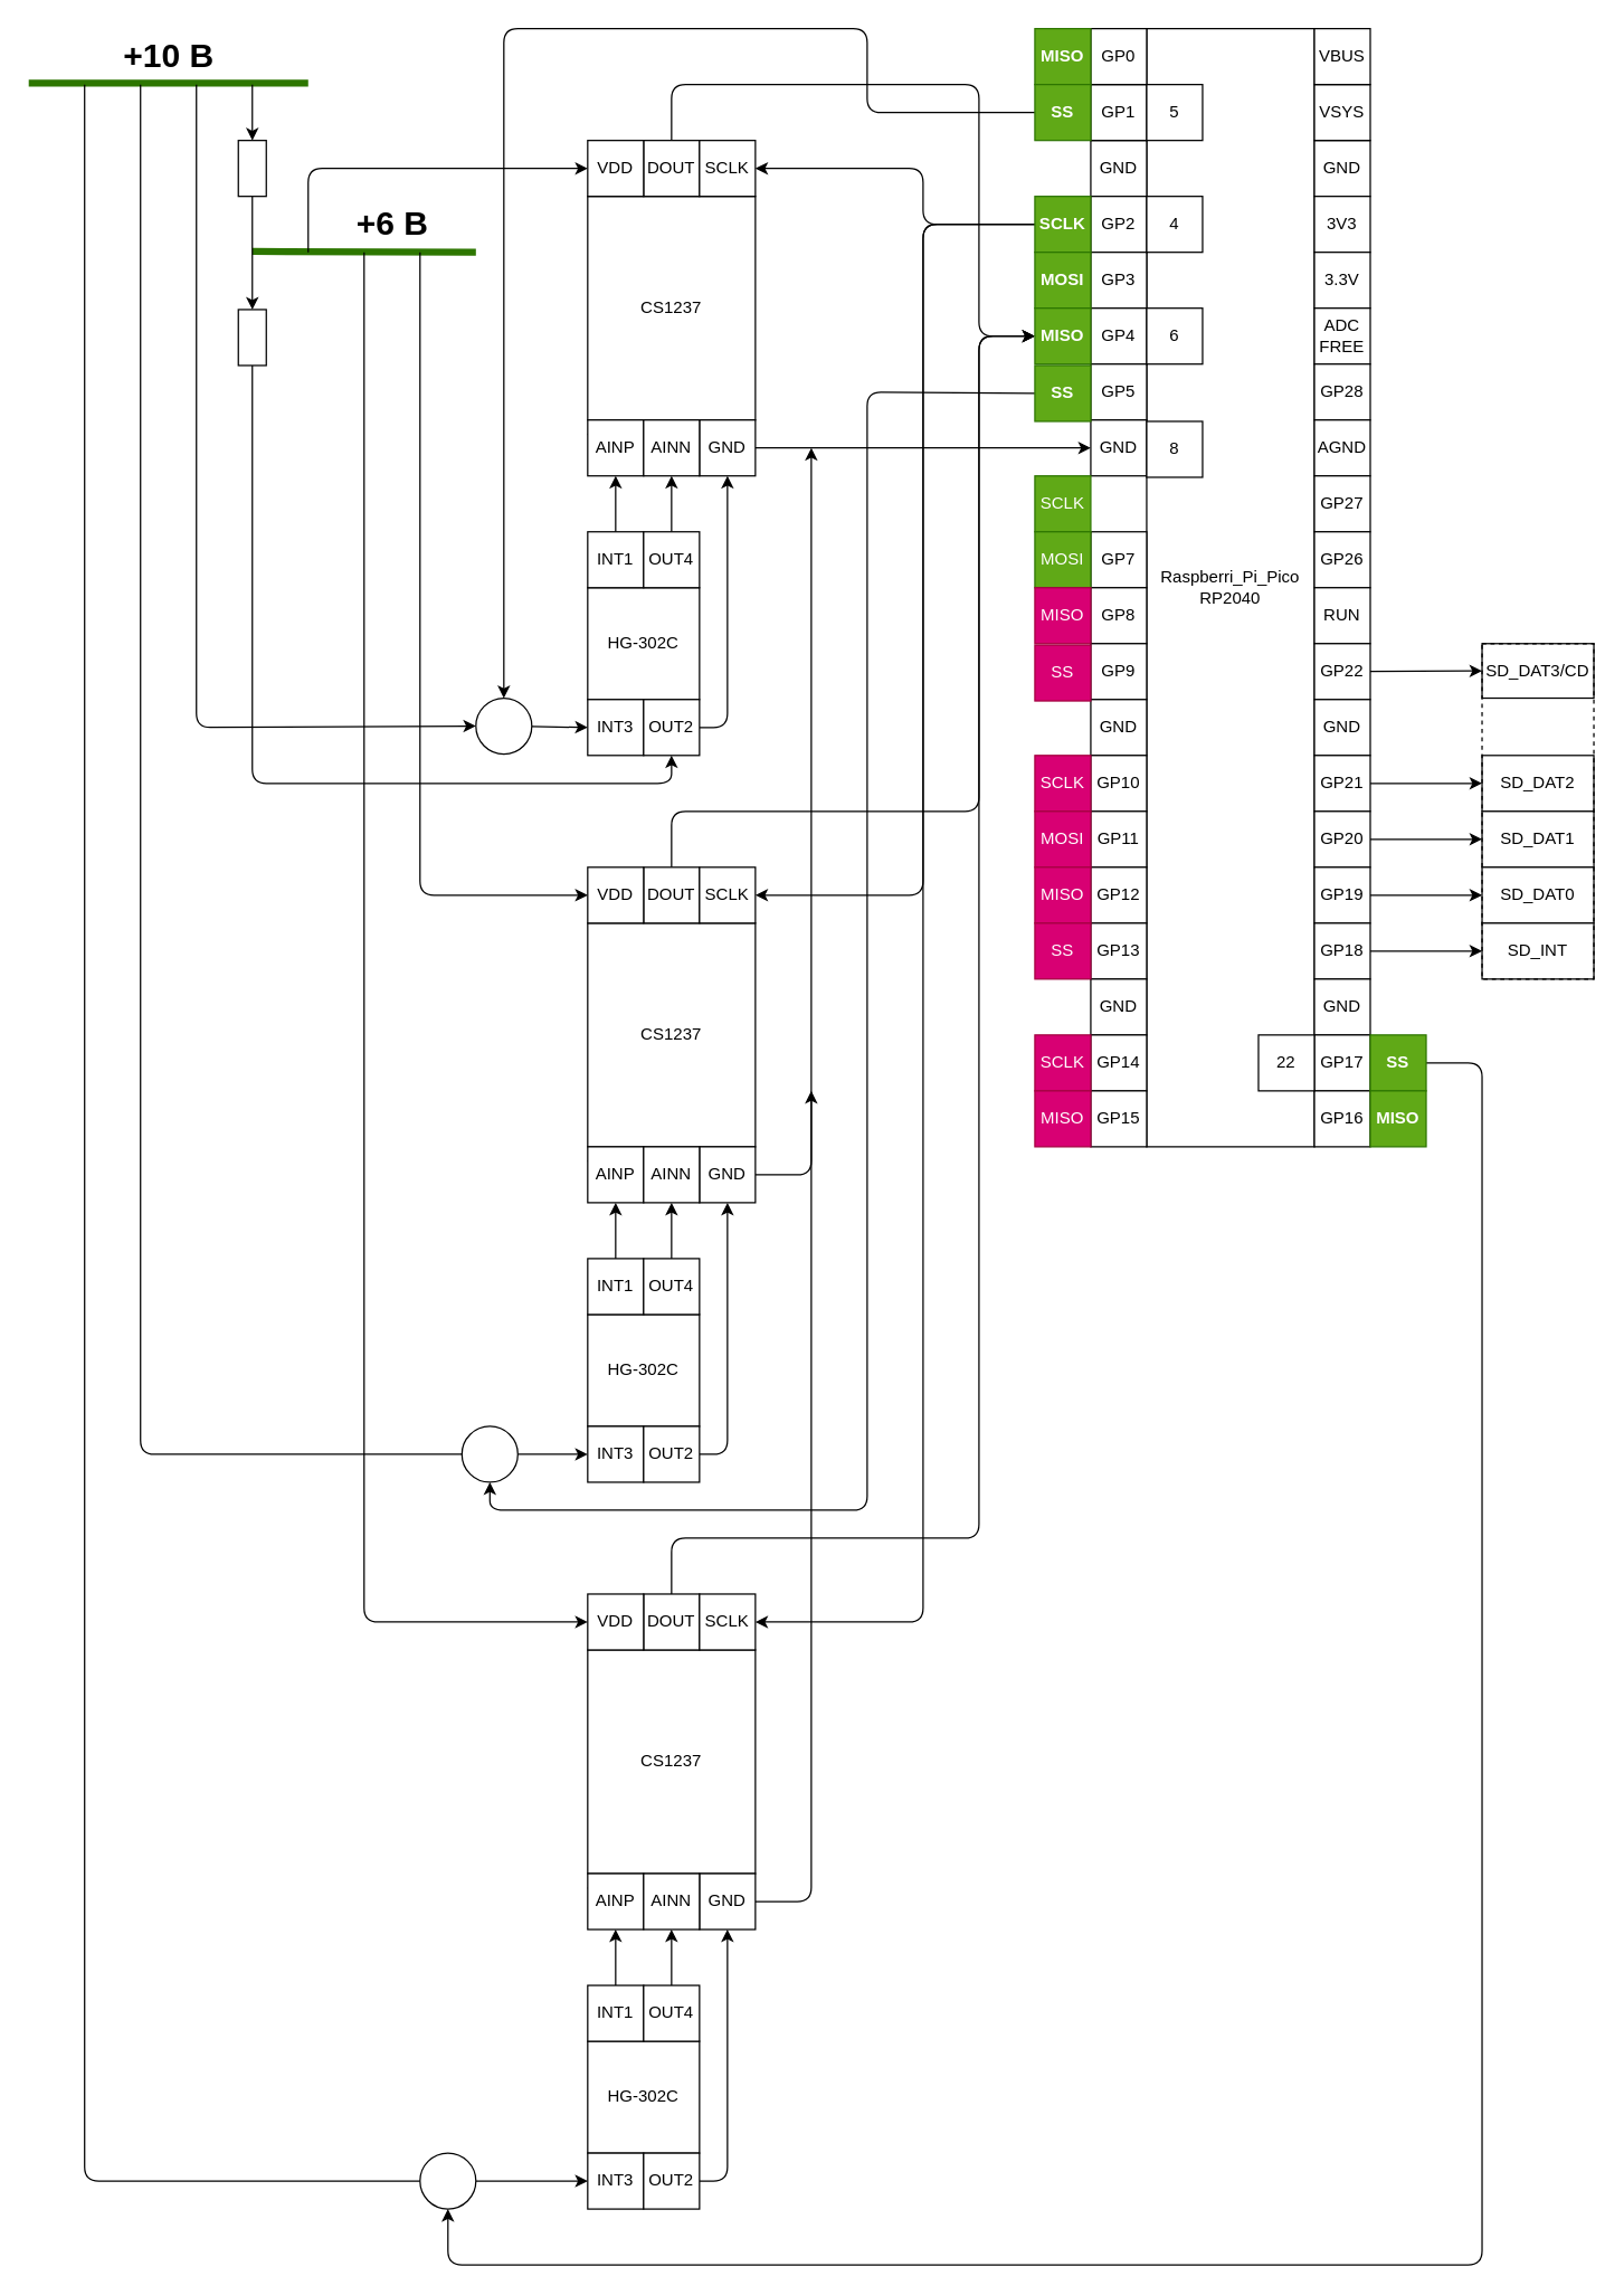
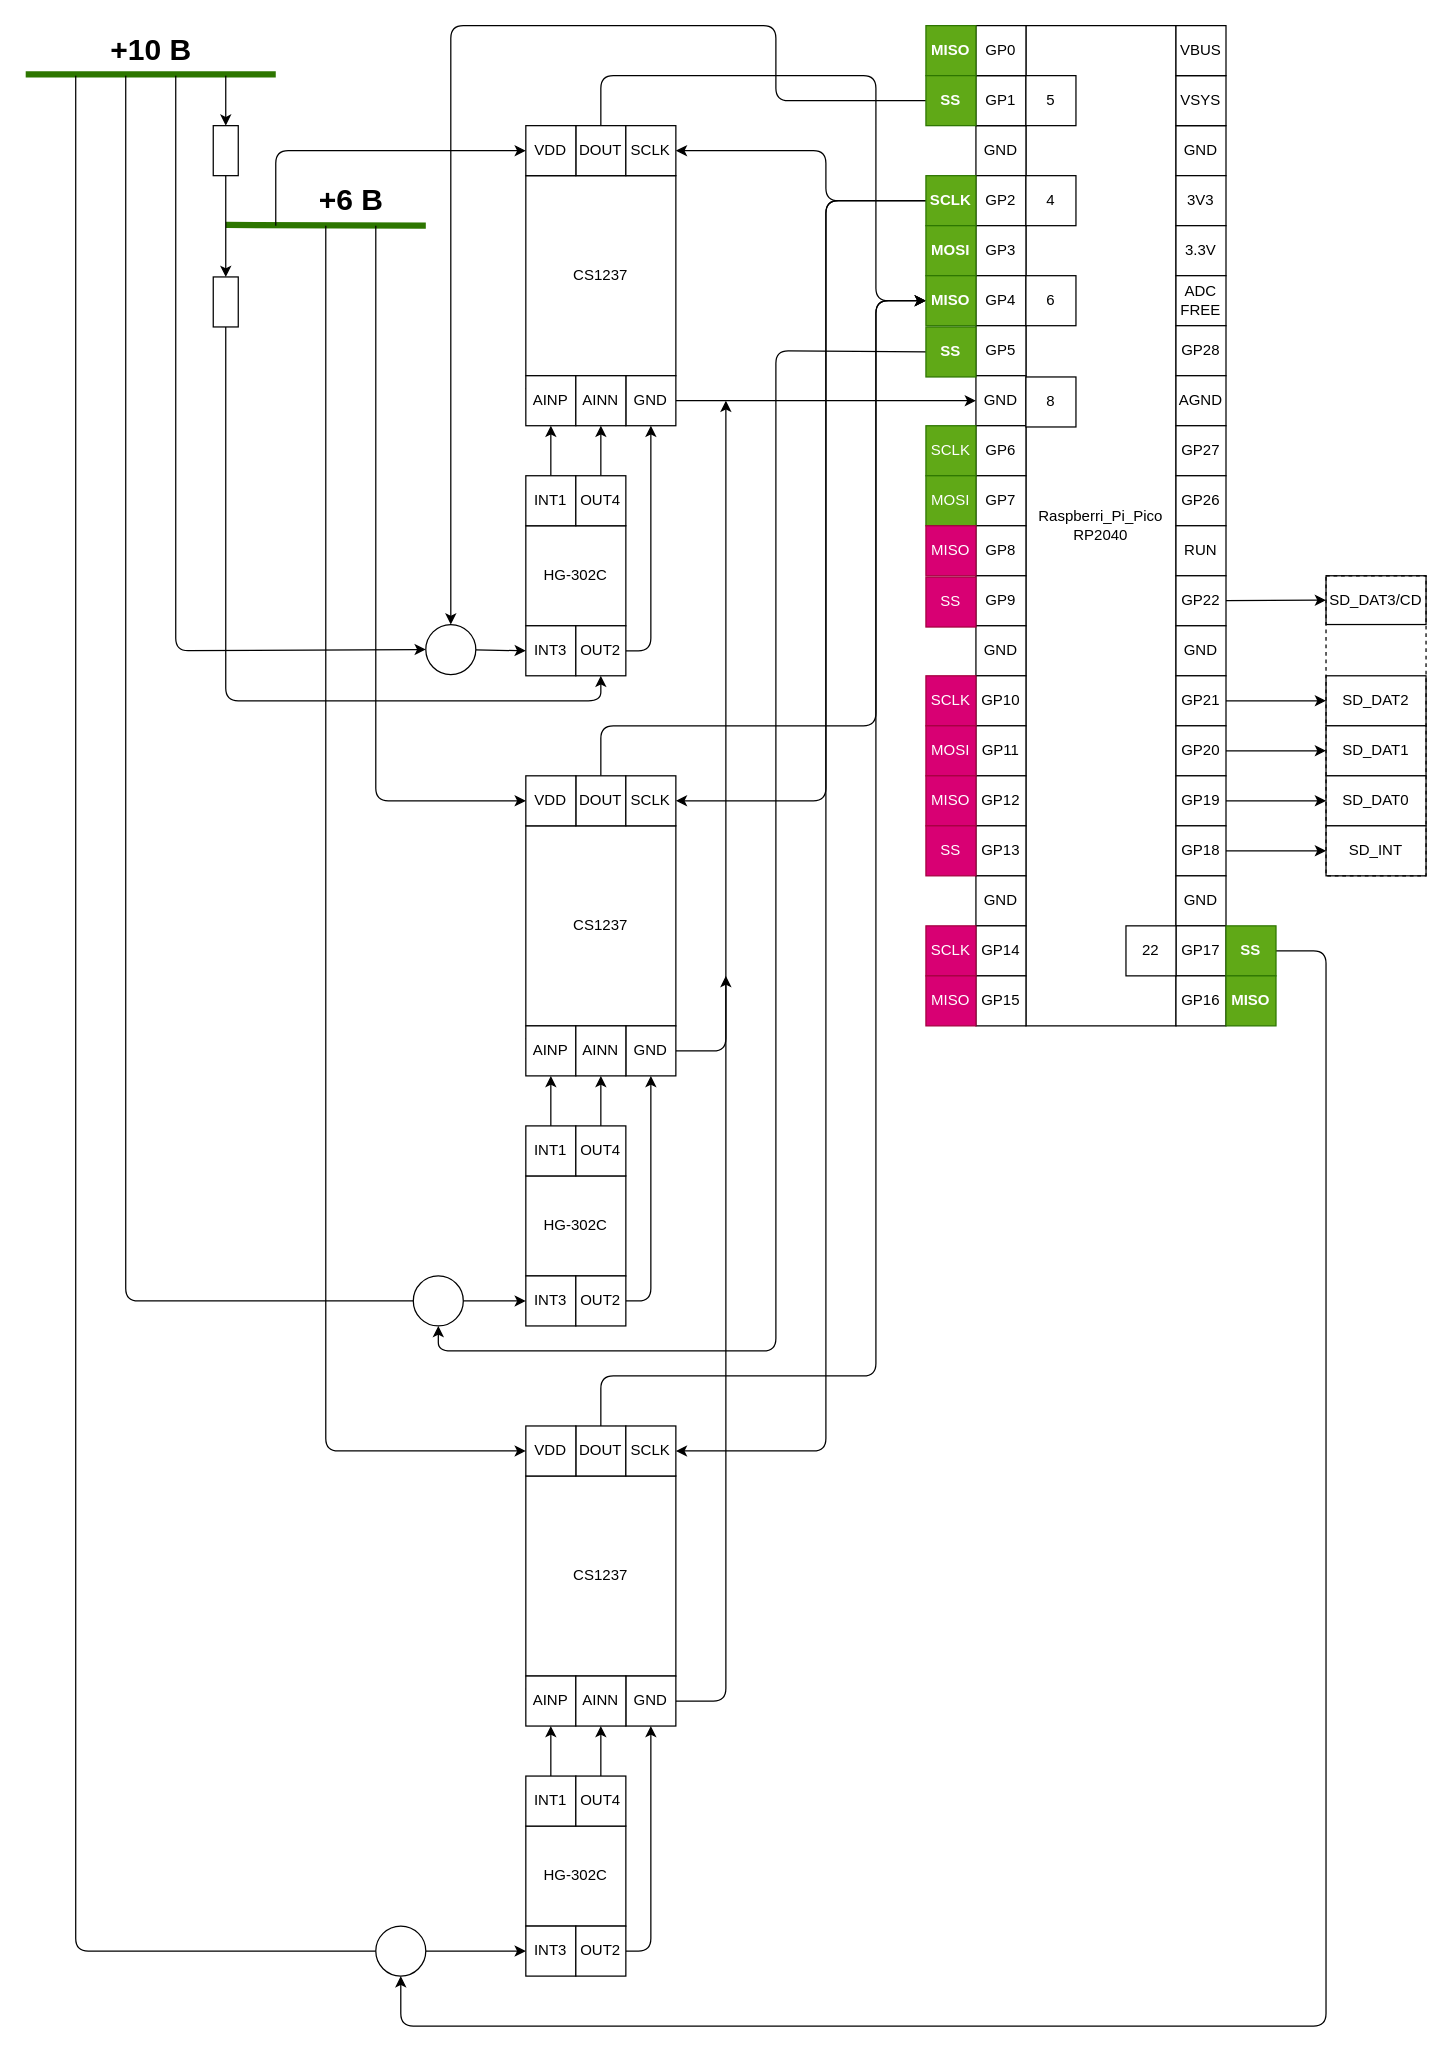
+ <mxCell id="96" value="GP6" style="whiteSpace=wrap;html=1;aspect=fixed;" parent="1" vertex="1"><mxGeometry x="780" y="340" width="40" height="40" as="geometry" /></mxCell>
